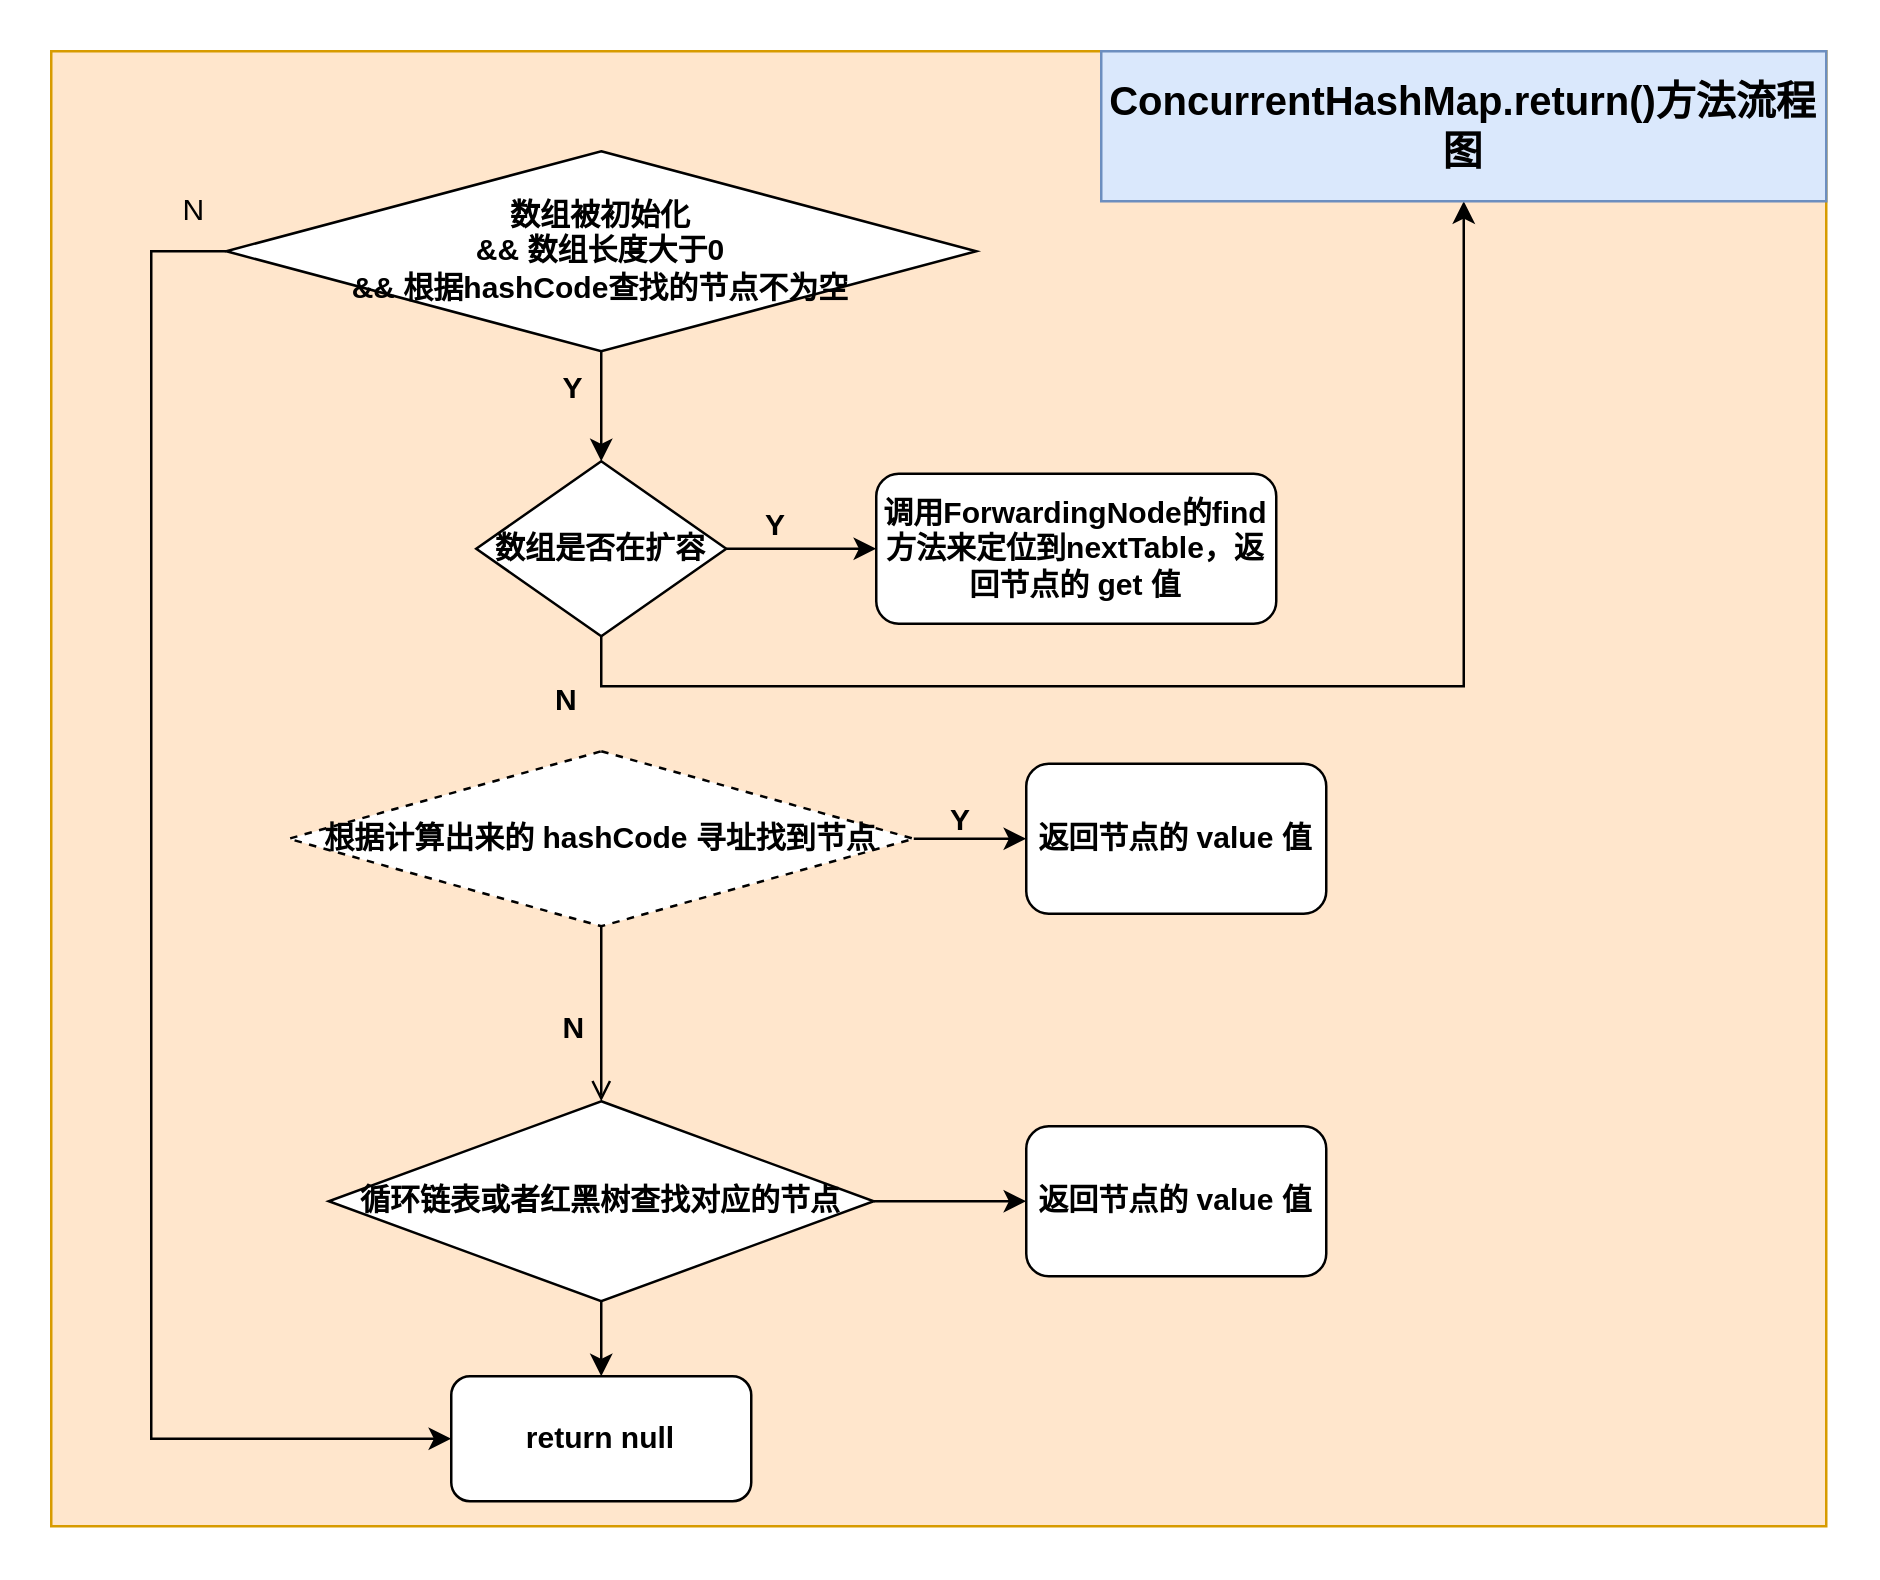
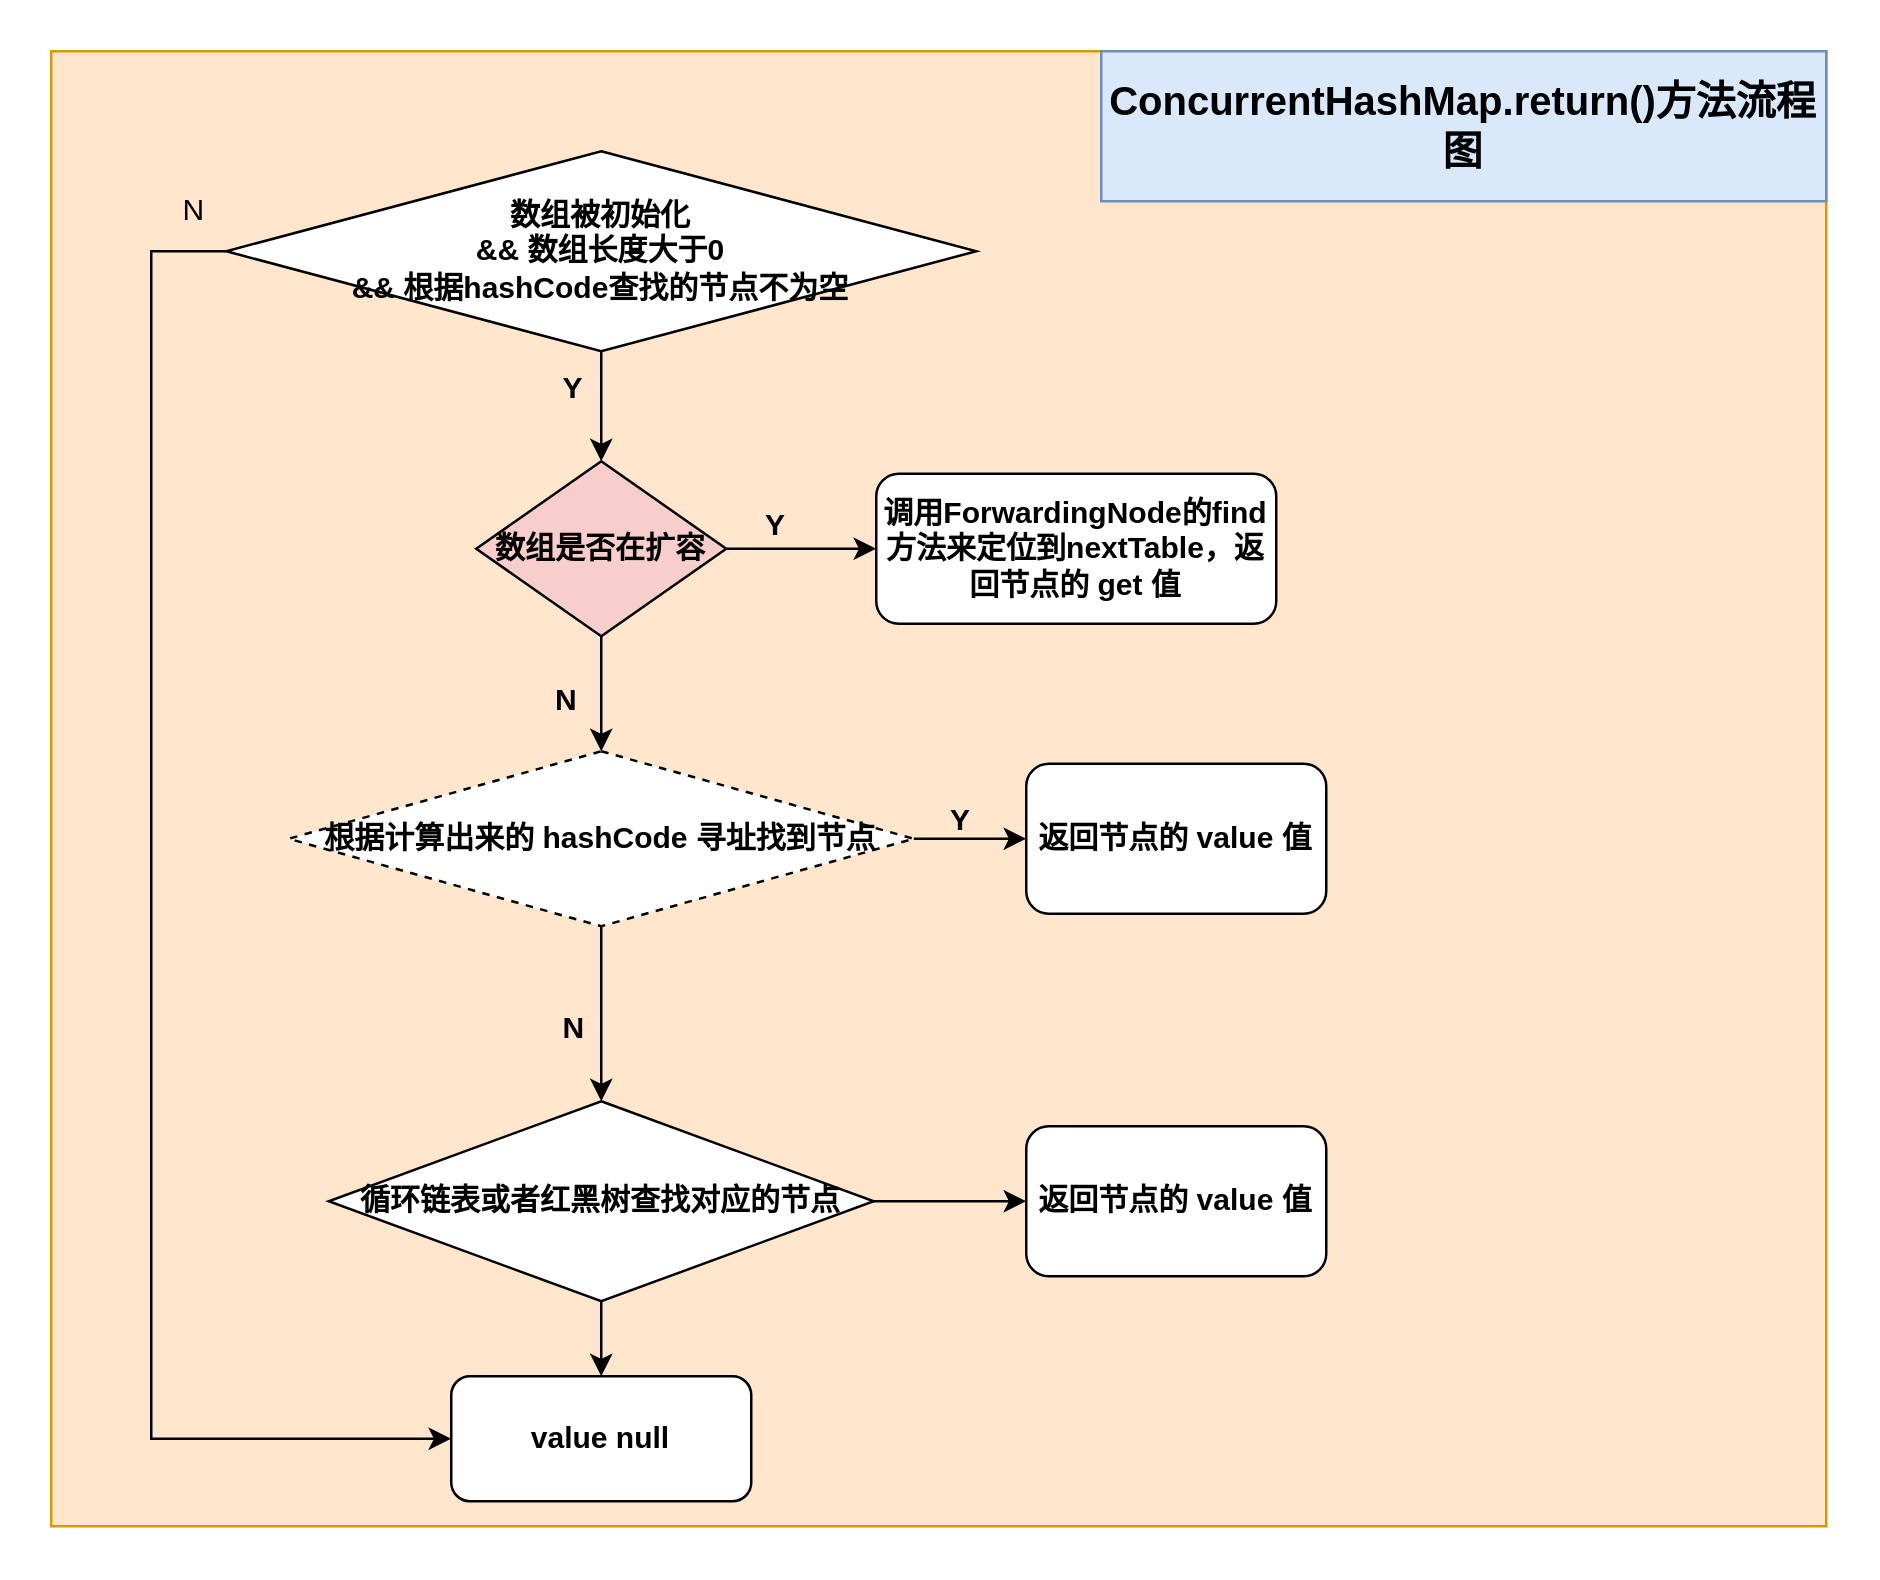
- <mxCell id="5" value="数组是否在扩容" style="rhombus;whiteSpace=wrap;html=1;fontStyle=1" vertex="1" parent="1"><mxGeometry x="190" y="184" width="100" height="70" as="geometry" /></mxCell>
+ <mxCell id="5" value="数组是否在扩容" style="rhombus;whiteSpace=wrap;html=1;fontStyle=1;fillColor=#f8cecc;" vertex="1" parent="1"><mxGeometry x="190" y="184" width="100" height="70" as="geometry" /></mxCell>
- <mxCell id="4" style="edgeStyle=orthogonalEdgeStyle;rounded=0;orthogonalLoop=1;jettySize=auto;html=1;exitX=0.5;exitY=1;exitDx=0;exitDy=0;fontStyle=1;" edge="1" parent="1" source="5" target="25"><mxGeometry relative="1" as="geometry" /></mxCell>
+ <mxCell id="4" style="edgeStyle=orthogonalEdgeStyle;rounded=0;orthogonalLoop=1;jettySize=auto;html=1;exitX=0.5;exitY=1;exitDx=0;exitDy=0;fontStyle=1" edge="1" parent="1" source="5" target="10"><mxGeometry relative="1" as="geometry" /></mxCell>
- <mxCell id="9" style="edgeStyle=orthogonalEdgeStyle;rounded=0;orthogonalLoop=1;jettySize=auto;html=1;exitX=0.5;exitY=1;exitDx=0;exitDy=0;fontStyle=1;endArrow=open;" edge="1" parent="1" source="10" target="21"><mxGeometry relative="1" as="geometry" /></mxCell>
+ <mxCell id="9" style="edgeStyle=orthogonalEdgeStyle;rounded=0;orthogonalLoop=1;jettySize=auto;html=1;exitX=0.5;exitY=1;exitDx=0;exitDy=0;fontStyle=1" edge="1" parent="1" source="10" target="21"><mxGeometry relative="1" as="geometry" /></mxCell>
- <mxCell id="22" value="return null" style="rounded=1;whiteSpace=wrap;html=1;fontStyle=1" vertex="1" parent="1"><mxGeometry x="180" y="550" width="120" height="50" as="geometry" /></mxCell>
+ <mxCell id="22" value="value null" style="rounded=1;whiteSpace=wrap;html=1;fontStyle=1" vertex="1" parent="1"><mxGeometry x="180" y="550" width="120" height="50" as="geometry" /></mxCell>
